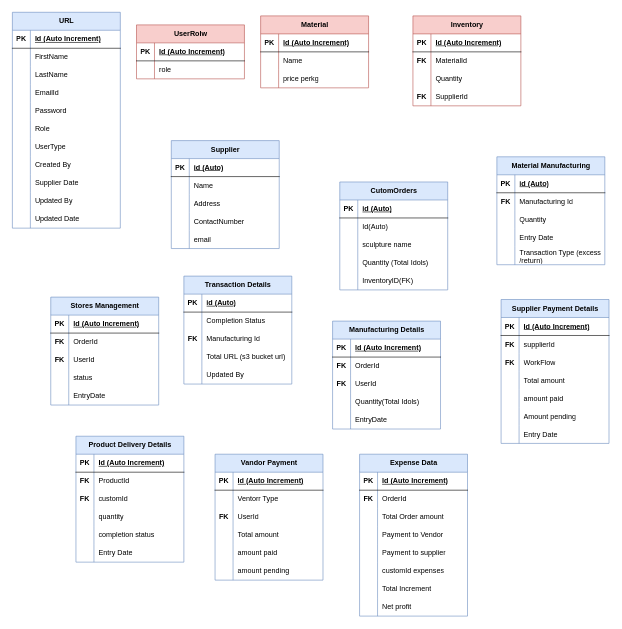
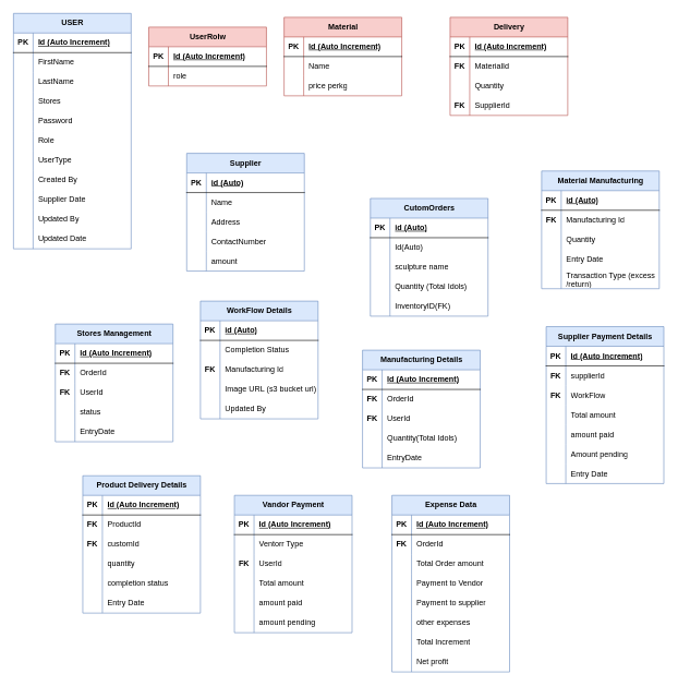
- <mxCell id="2" value="URL" style="shape=table;startSize=30;container=1;collapsible=1;childLayout=tableLayout;fixedRows=1;rowLines=0;fontStyle=1;align=center;resizeLast=1;html=1;fillColor=#dae8fc;strokeColor=#6c8ebf;" vertex="1" parent="1"><mxGeometry x="20" y="20" width="180" height="360" as="geometry"><mxRectangle x="45" y="47" width="68" height="30" as="alternateBounds" /></mxGeometry></mxCell>
+ <mxCell id="2" value="USER" style="shape=table;startSize=30;container=1;collapsible=1;childLayout=tableLayout;fixedRows=1;rowLines=0;fontStyle=1;align=center;resizeLast=1;html=1;fillColor=#dae8fc;strokeColor=#6c8ebf;" vertex="1" parent="1"><mxGeometry x="20" y="20" width="180" height="360" as="geometry"><mxRectangle x="45" y="47" width="68" height="30" as="alternateBounds" /></mxGeometry></mxCell>
- <mxCell id="69" value="Inventory" style="shape=table;startSize=30;container=1;collapsible=1;childLayout=tableLayout;fixedRows=1;rowLines=0;fontStyle=1;align=center;resizeLast=1;html=1;fillColor=#f8cecc;strokeColor=#b85450;" vertex="1" parent="1"><mxGeometry x="688" y="26" width="180" height="150" as="geometry" /></mxCell>
+ <mxCell id="69" value="Delivery" style="shape=table;startSize=30;container=1;collapsible=1;childLayout=tableLayout;fixedRows=1;rowLines=0;fontStyle=1;align=center;resizeLast=1;html=1;fillColor=#f8cecc;strokeColor=#b85450;" vertex="1" parent="1"><mxGeometry x="688" y="26" width="180" height="150" as="geometry" /></mxCell>
- <mxCell id="14" value="EmailId" style="shape=partialRectangle;connectable=0;fillColor=none;top=0;left=0;bottom=0;right=0;align=left;spacingLeft=6;overflow=hidden;whiteSpace=wrap;html=1;" vertex="1" parent="12"><mxGeometry x="30" width="150" height="30" as="geometry"><mxRectangle width="150" height="30" as="alternateBounds" /></mxGeometry></mxCell>
+ <mxCell id="14" value="Stores" style="shape=partialRectangle;connectable=0;fillColor=none;top=0;left=0;bottom=0;right=0;align=left;spacingLeft=6;overflow=hidden;whiteSpace=wrap;html=1;" vertex="1" parent="12"><mxGeometry x="30" width="150" height="30" as="geometry"><mxRectangle width="150" height="30" as="alternateBounds" /></mxGeometry></mxCell>
- <mxCell id="68" value="email" style="shape=partialRectangle;connectable=0;fillColor=none;top=0;left=0;bottom=0;right=0;align=left;spacingLeft=6;overflow=hidden;whiteSpace=wrap;html=1;" vertex="1" parent="66"><mxGeometry x="30" width="150" height="30" as="geometry"><mxRectangle width="150" height="30" as="alternateBounds" /></mxGeometry></mxCell>
+ <mxCell id="68" value="amount" style="shape=partialRectangle;connectable=0;fillColor=none;top=0;left=0;bottom=0;right=0;align=left;spacingLeft=6;overflow=hidden;whiteSpace=wrap;html=1;" vertex="1" parent="66"><mxGeometry x="30" width="150" height="30" as="geometry"><mxRectangle width="150" height="30" as="alternateBounds" /></mxGeometry></mxCell>
- <mxCell id="114" value="Transaction Details" style="shape=table;startSize=30;container=1;collapsible=1;childLayout=tableLayout;fixedRows=1;rowLines=0;fontStyle=1;align=center;resizeLast=1;html=1;fillColor=#dae8fc;strokeColor=#6c8ebf;" vertex="1" parent="1"><mxGeometry x="306" y="460" width="180" height="180" as="geometry" /></mxCell>
+ <mxCell id="114" value="WorkFlow Details" style="shape=table;startSize=30;container=1;collapsible=1;childLayout=tableLayout;fixedRows=1;rowLines=0;fontStyle=1;align=center;resizeLast=1;html=1;fillColor=#dae8fc;strokeColor=#6c8ebf;" vertex="1" parent="1"><mxGeometry x="306" y="460" width="180" height="180" as="geometry" /></mxCell>
- <mxCell id="126" value="Total URL (s3 bucket url)" style="shape=partialRectangle;connectable=0;fillColor=none;top=0;left=0;bottom=0;right=0;align=left;spacingLeft=6;overflow=hidden;whiteSpace=wrap;html=1;" vertex="1" parent="124"><mxGeometry x="30" width="150" height="30" as="geometry"><mxRectangle width="150" height="30" as="alternateBounds" /></mxGeometry></mxCell>
+ <mxCell id="126" value="Image URL (s3 bucket url)" style="shape=partialRectangle;connectable=0;fillColor=none;top=0;left=0;bottom=0;right=0;align=left;spacingLeft=6;overflow=hidden;whiteSpace=wrap;html=1;" vertex="1" parent="124"><mxGeometry x="30" width="150" height="30" as="geometry"><mxRectangle width="150" height="30" as="alternateBounds" /></mxGeometry></mxCell>
- <mxCell id="240" value="customId expenses" style="shape=partialRectangle;connectable=0;fillColor=none;top=0;left=0;bottom=0;right=0;align=left;spacingLeft=6;overflow=hidden;whiteSpace=wrap;html=1;" vertex="1" parent="238"><mxGeometry x="30" width="150" height="30" as="geometry"><mxRectangle width="150" height="30" as="alternateBounds" /></mxGeometry></mxCell>
+ <mxCell id="240" value="other expenses" style="shape=partialRectangle;connectable=0;fillColor=none;top=0;left=0;bottom=0;right=0;align=left;spacingLeft=6;overflow=hidden;whiteSpace=wrap;html=1;" vertex="1" parent="238"><mxGeometry x="30" width="150" height="30" as="geometry"><mxRectangle width="150" height="30" as="alternateBounds" /></mxGeometry></mxCell>
